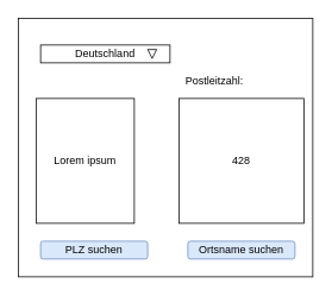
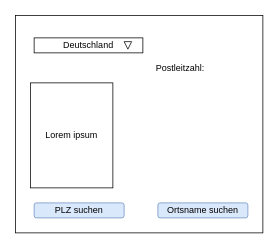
- <mxCell id="4" value="428" style="whiteSpace=wrap;html=1;aspect=fixed;" vertex="1" parent="1"><mxGeometry x="200" y="110" width="140" height="140" as="geometry" /></mxCell>
